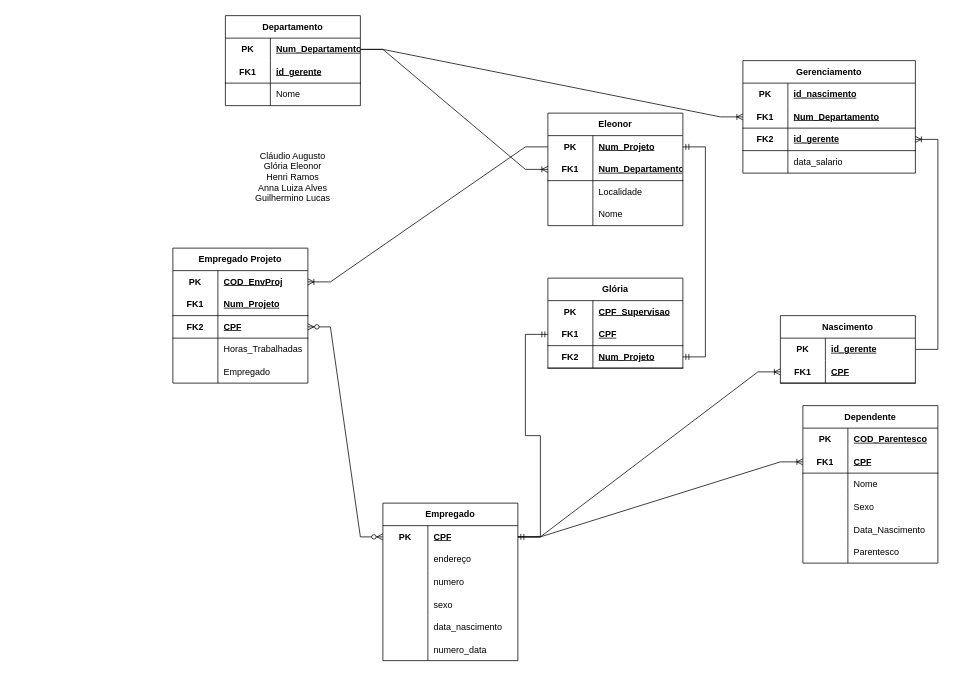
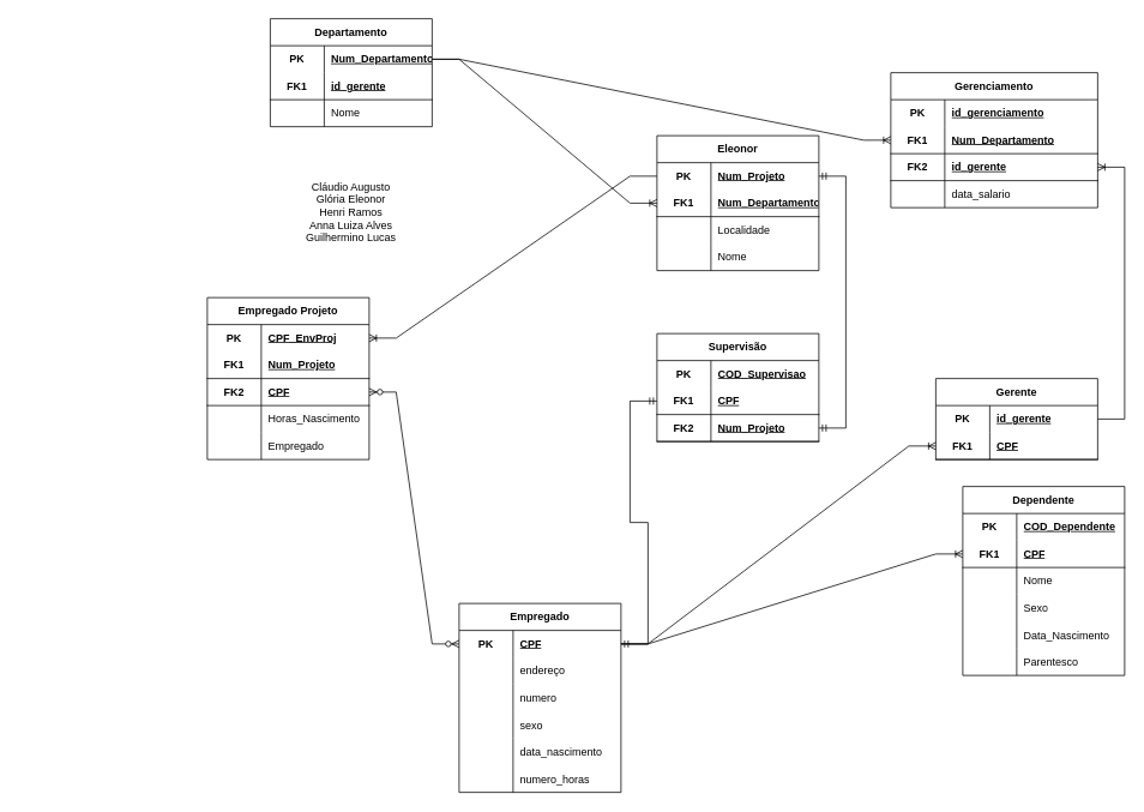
- <mxCell id="93" value="id_nascimento" style="shape=partialRectangle;connectable=0;fillColor=none;top=0;left=0;bottom=0;right=0;align=left;spacingLeft=6;fontStyle=5;overflow=hidden;html=1;whiteSpace=wrap;" parent="91" vertex="1"><mxGeometry x="60" width="170" height="30" as="geometry"><mxRectangle width="170" height="30" as="alternateBounds" /></mxGeometry></mxCell>
+ <mxCell id="93" value="id_gerenciamento" style="shape=partialRectangle;connectable=0;fillColor=none;top=0;left=0;bottom=0;right=0;align=left;spacingLeft=6;fontStyle=5;overflow=hidden;html=1;whiteSpace=wrap;" parent="91" vertex="1"><mxGeometry x="60" width="170" height="30" as="geometry"><mxRectangle width="170" height="30" as="alternateBounds" /></mxGeometry></mxCell>
- <mxCell id="24" value="COD_EnvProj" style="shape=partialRectangle;connectable=0;fillColor=none;top=0;left=0;bottom=0;right=0;align=left;spacingLeft=6;fontStyle=5;overflow=hidden;html=1;whiteSpace=wrap;" parent="22" vertex="1"><mxGeometry x="60" width="120" height="30" as="geometry"><mxRectangle width="120" height="30" as="alternateBounds" /></mxGeometry></mxCell>
+ <mxCell id="24" value="CPF_EnvProj" style="shape=partialRectangle;connectable=0;fillColor=none;top=0;left=0;bottom=0;right=0;align=left;spacingLeft=6;fontStyle=5;overflow=hidden;html=1;whiteSpace=wrap;" parent="22" vertex="1"><mxGeometry x="60" width="120" height="30" as="geometry"><mxRectangle width="120" height="30" as="alternateBounds" /></mxGeometry></mxCell>
- <mxCell id="106" value="Glória" style="shape=table;startSize=30;container=1;collapsible=1;childLayout=tableLayout;fixedRows=1;rowLines=0;fontStyle=1;align=center;resizeLast=1;html=1;whiteSpace=wrap;" vertex="1" parent="1"><mxGeometry x="730" y="370" width="180" height="120" as="geometry" /></mxCell>
+ <mxCell id="106" value="Supervisão" style="shape=table;startSize=30;container=1;collapsible=1;childLayout=tableLayout;fixedRows=1;rowLines=0;fontStyle=1;align=center;resizeLast=1;html=1;whiteSpace=wrap;" vertex="1" parent="1"><mxGeometry x="730" y="370" width="180" height="120" as="geometry" /></mxCell>
- <mxCell id="109" value="CPF_Supervisao" style="shape=partialRectangle;connectable=0;fillColor=none;top=0;left=0;bottom=0;right=0;align=left;spacingLeft=6;fontStyle=5;overflow=hidden;html=1;whiteSpace=wrap;" vertex="1" parent="107"><mxGeometry x="60" width="120" height="30" as="geometry"><mxRectangle width="120" height="30" as="alternateBounds" /></mxGeometry></mxCell>
+ <mxCell id="109" value="COD_Supervisao" style="shape=partialRectangle;connectable=0;fillColor=none;top=0;left=0;bottom=0;right=0;align=left;spacingLeft=6;fontStyle=5;overflow=hidden;html=1;whiteSpace=wrap;" vertex="1" parent="107"><mxGeometry x="60" width="120" height="30" as="geometry"><mxRectangle width="120" height="30" as="alternateBounds" /></mxGeometry></mxCell>
- <mxCell id="52" value="Nascimento" style="shape=table;startSize=30;container=1;collapsible=1;childLayout=tableLayout;fixedRows=1;rowLines=0;fontStyle=1;align=center;resizeLast=1;html=1;whiteSpace=wrap;" parent="1" vertex="1"><mxGeometry x="1040" y="420" width="180" height="90" as="geometry" /></mxCell>
+ <mxCell id="52" value="Gerente" style="shape=table;startSize=30;container=1;collapsible=1;childLayout=tableLayout;fixedRows=1;rowLines=0;fontStyle=1;align=center;resizeLast=1;html=1;whiteSpace=wrap;" parent="1" vertex="1"><mxGeometry x="1040" y="420" width="180" height="90" as="geometry" /></mxCell>
- <mxCell id="33" value="Horas_Trabalhadas" style="shape=partialRectangle;connectable=0;fillColor=none;top=0;left=0;bottom=0;right=0;align=left;spacingLeft=6;overflow=hidden;html=1;whiteSpace=wrap;" parent="31" vertex="1"><mxGeometry x="60" width="120" height="30" as="geometry"><mxRectangle width="120" height="30" as="alternateBounds" /></mxGeometry></mxCell>
+ <mxCell id="33" value="Horas_Nascimento" style="shape=partialRectangle;connectable=0;fillColor=none;top=0;left=0;bottom=0;right=0;align=left;spacingLeft=6;overflow=hidden;html=1;whiteSpace=wrap;" parent="31" vertex="1"><mxGeometry x="60" width="120" height="30" as="geometry"><mxRectangle width="120" height="30" as="alternateBounds" /></mxGeometry></mxCell>
- <mxCell id="62" value="COD_Parentesco" style="shape=partialRectangle;connectable=0;fillColor=none;top=0;left=0;bottom=0;right=0;align=left;spacingLeft=6;fontStyle=5;overflow=hidden;html=1;whiteSpace=wrap;" parent="60" vertex="1"><mxGeometry x="60" width="120" height="30" as="geometry"><mxRectangle width="120" height="30" as="alternateBounds" /></mxGeometry></mxCell>
+ <mxCell id="62" value="COD_Dependente" style="shape=partialRectangle;connectable=0;fillColor=none;top=0;left=0;bottom=0;right=0;align=left;spacingLeft=6;fontStyle=5;overflow=hidden;html=1;whiteSpace=wrap;" parent="60" vertex="1"><mxGeometry x="60" width="120" height="30" as="geometry"><mxRectangle width="120" height="30" as="alternateBounds" /></mxGeometry></mxCell>
- <mxCell id="20" value="numero_data" style="shape=partialRectangle;connectable=0;fillColor=none;top=0;left=0;bottom=0;right=0;align=left;spacingLeft=6;overflow=hidden;" parent="18" vertex="1"><mxGeometry x="60" width="120" height="30" as="geometry"><mxRectangle width="120" height="30" as="alternateBounds" /></mxGeometry></mxCell>
+ <mxCell id="20" value="numero_horas" style="shape=partialRectangle;connectable=0;fillColor=none;top=0;left=0;bottom=0;right=0;align=left;spacingLeft=6;overflow=hidden;" parent="18" vertex="1"><mxGeometry x="60" width="120" height="30" as="geometry"><mxRectangle width="120" height="30" as="alternateBounds" /></mxGeometry></mxCell>
